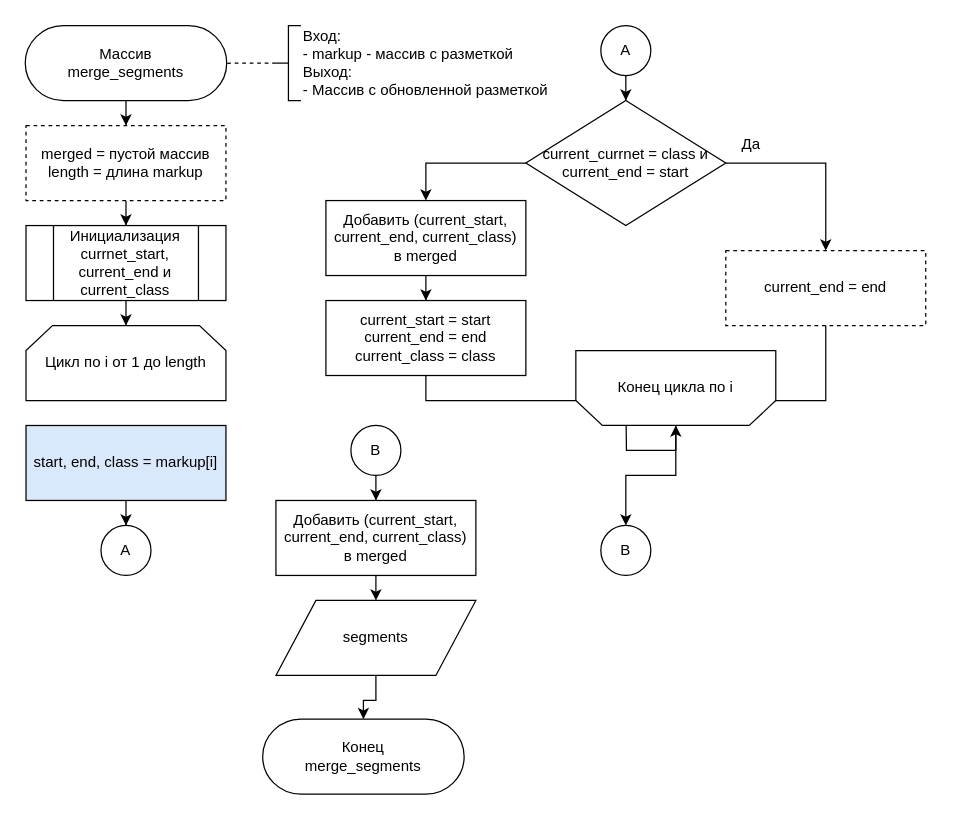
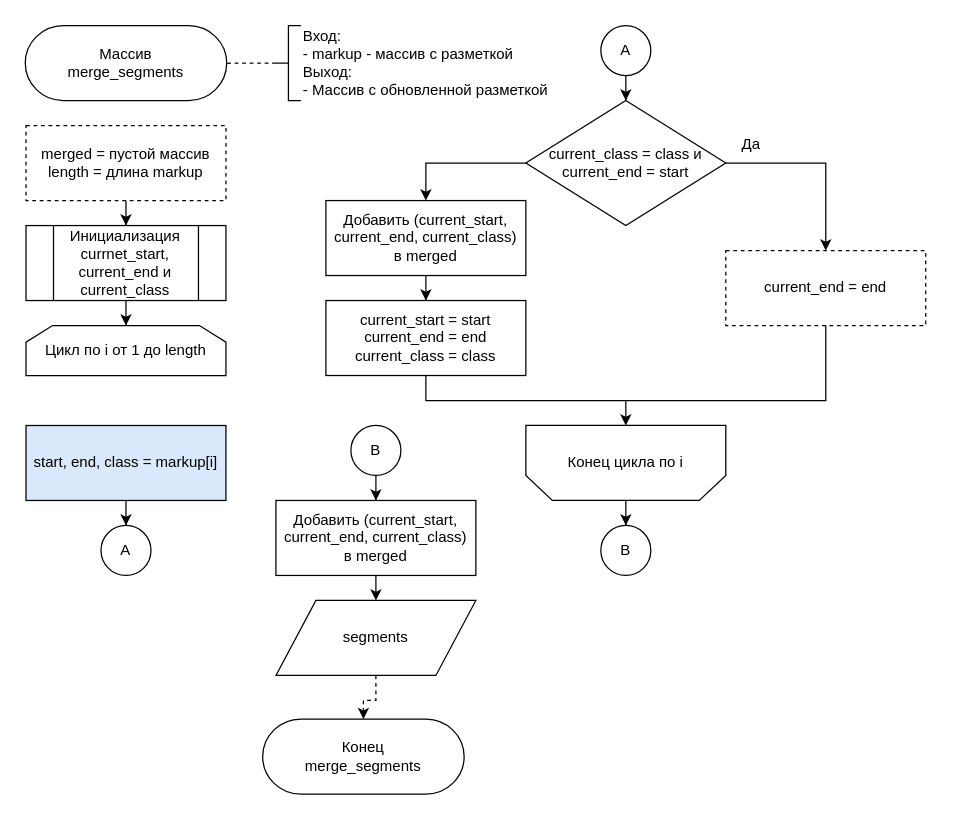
- <mxCell id="2" style="edgeStyle=orthogonalEdgeStyle;rounded=0;orthogonalLoop=1;jettySize=auto;html=1;" parent="1" source="3" target="5" edge="1"><mxGeometry relative="1" as="geometry" /></mxCell>
- <mxCell id="13" value="current_currnet = class и&lt;div&gt;current_end = start&lt;/div&gt;" style="html=1;shape=mxgraph.flowchart.decision;whiteSpace=wrap;" parent="1" vertex="1"><mxGeometry x="420" y="80" width="160" height="100" as="geometry" /></mxCell>
+ <mxCell id="13" value="current_class = class и&lt;div&gt;current_end = start&lt;/div&gt;" style="html=1;shape=mxgraph.flowchart.decision;whiteSpace=wrap;" parent="1" vertex="1"><mxGeometry x="420" y="80" width="160" height="100" as="geometry" /></mxCell>
- <mxCell id="8" value="Цикл по i от 1 до length" style="html=1;shape=stencil(rZVNb4MwDIZ/Ta5VIFoFxynrTlUvPeycUndEhQQF1o9/vxQXjc+OWpU44NfwPtjYChOyTFUBLORG5cDEBwvDtbWFF9Y615UP/W2KiSXH8IxhHGGoygKSCrWTclrtMsBMWTl7hLPeV3cHbVJw6CpWjL/7Z26XkIk1xptoa8pOppX3Zkob/y6/oBlfvCHmeo8xKjwhhwpcR/0rb4MCCz/JpGAeaUsgdStquP+Rvp4nBTTSitK9PiuYCdsQ6uILHvZwcTSTtyXxYmp1pF42W0eoboInpFemFlDInUqO387+mP3oVxbqttyDRJPO7QlaQyfGNna8AY1Dpk3LIRrd+Wcceg18gcWSYMFf7EApg/I3ksyW8GBovT6YiFqdGCMhD9bBg/k66CzDc2RqdAcGtYrnWi38Ag==);whiteSpace=wrap;" parent="1" vertex="1"><mxGeometry x="20" y="260" width="160" height="60" as="geometry" /></mxCell>
+ <mxCell id="8" value="Цикл по i от 1 до length" style="html=1;shape=stencil(rZVNb4MwDIZ/Ta5VIFoFxynrTlUvPeycUndEhQQF1o9/vxQXjc+OWpU44NfwPtjYChOyTFUBLORG5cDEBwvDtbWFF9Y615UP/W2KiSXH8IxhHGGoygKSCrWTclrtMsBMWTl7hLPeV3cHbVJw6CpWjL/7Z26XkIk1xptoa8pOppX3Zkob/y6/oBlfvCHmeo8xKjwhhwpcR/0rb4MCCz/JpGAeaUsgdStquP+Rvp4nBTTSitK9PiuYCdsQ6uILHvZwcTSTtyXxYmp1pF42W0eoboInpFemFlDInUqO387+mP3oVxbqttyDRJPO7QlaQyfGNna8AY1Dpk3LIRrd+Wcceg18gcWSYMFf7EApg/I3ksyW8GBovT6YiFqdGCMhD9bBg/k66CzDc2RqdAcGtYrnWi38Ag==);whiteSpace=wrap;" parent="1" vertex="1"><mxGeometry x="20" y="260" width="160" height="40" as="geometry" /></mxCell>
- <mxCell id="21" value="Конец цикла по i" style="html=1;shape=stencil(rZVNb4MwDIZ/Ta5VIFoFxynrTlUvPeycUndEhQQF1o9/vxQXjc+OWpU44NfwPtjYChOyTFUBLORG5cDEBwvDtbWFF9Y615UP/W2KiSXH8IxhHGGoygKSCrWTclrtMsBMWTl7hLPeV3cHbVJw6CpWjL/7Z26XkIk1xptoa8pOppX3Zkob/y6/oBlfvCHmeo8xKjwhhwpcR/0rb4MCCz/JpGAeaUsgdStquP+Rvp4nBTTSitK9PiuYCdsQ6uILHvZwcTSTtyXxYmp1pF42W0eoboInpFemFlDInUqO387+mP3oVxbqttyDRJPO7QlaQyfGNna8AY1Dpk3LIRrd+Wcceg18gcWSYMFf7EApg/I3ksyW8GBovT6YiFqdGCMhD9bBg/k66CzDc2RqdAcGtYrnWi38Ag==);whiteSpace=wrap;flipV=1;" parent="1" vertex="1"><mxGeometry x="460" y="280" width="160" height="60" as="geometry" /></mxCell>
+ <mxCell id="21" value="Конец цикла по i" style="html=1;shape=stencil(rZVNb4MwDIZ/Ta5VIFoFxynrTlUvPeycUndEhQQF1o9/vxQXjc+OWpU44NfwPtjYChOyTFUBLORG5cDEBwvDtbWFF9Y615UP/W2KiSXH8IxhHGGoygKSCrWTclrtMsBMWTl7hLPeV3cHbVJw6CpWjL/7Z26XkIk1xptoa8pOppX3Zkob/y6/oBlfvCHmeo8xKjwhhwpcR/0rb4MCCz/JpGAeaUsgdStquP+Rvp4nBTTSitK9PiuYCdsQ6uILHvZwcTSTtyXxYmp1pF42W0eoboInpFemFlDInUqO387+mP3oVxbqttyDRJPO7QlaQyfGNna8AY1Dpk3LIRrd+Wcceg18gcWSYMFf7EApg/I3ksyW8GBovT6YiFqdGCMhD9bBg/k66CzDc2RqdAcGtYrnWi38Ag==);whiteSpace=wrap;flipV=1;" parent="1" vertex="1"><mxGeometry x="420" y="340" width="160" height="60" as="geometry" /></mxCell>
- <mxCell id="28" style="edgeStyle=orthogonalEdgeStyle;rounded=0;orthogonalLoop=1;jettySize=auto;html=1;" parent="1" source="29" target="24" edge="1"><mxGeometry relative="1" as="geometry" /></mxCell>
+ <mxCell id="28" style="edgeStyle=orthogonalEdgeStyle;rounded=0;orthogonalLoop=1;jettySize=auto;html=1;dashed=1;" parent="1" source="29" target="24" edge="1"><mxGeometry relative="1" as="geometry" /></mxCell>
